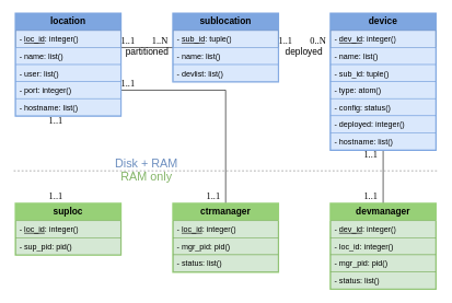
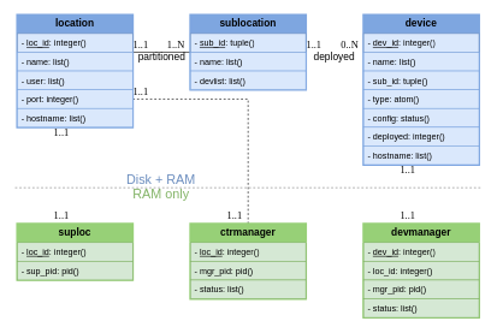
- <mxCell id="4" value="" style="endArrow=none;html=1;fontFamily=Verdana;fontSize=14;fillColor=#d5e8d4;strokeColor=#000000;exitX=0.5;exitY=0;exitDx=0;exitDy=0;labelBackgroundColor=default;fontColor=default;entryX=1;entryY=0.75;entryDx=0;entryDy=0;edgeStyle=orthogonalEdgeStyle;rounded=0;" edge="1" parent="1" source="41" target="20"><mxGeometry width="50" height="50" relative="1" as="geometry"><mxPoint x="113" y="320" as="sourcePoint" /><mxPoint x="113" y="186" as="targetPoint" /></mxGeometry></mxCell>
+ <mxCell id="4" value="" style="endArrow=none;html=1;fontFamily=Verdana;fontSize=14;fillColor=#d5e8d4;strokeColor=#000000;exitX=0.5;exitY=0;exitDx=0;exitDy=0;labelBackgroundColor=default;fontColor=default;entryX=1;entryY=0.75;entryDx=0;entryDy=0;edgeStyle=orthogonalEdgeStyle;rounded=0;dashed=1;" edge="1" parent="1" source="41" target="20"><mxGeometry width="50" height="50" relative="1" as="geometry"><mxPoint x="113" y="320" as="sourcePoint" /><mxPoint x="113" y="186" as="targetPoint" /></mxGeometry></mxCell>
- <mxCell id="5" value="" style="endArrow=none;html=1;fontFamily=Verdana;fontSize=14;fillColor=#d5e8d4;strokeColor=#000000;exitX=0.5;exitY=0;exitDx=0;exitDy=0;labelBackgroundColor=default;fontColor=default;entryX=0.5;entryY=1;entryDx=0;entryDy=0;" edge="1" parent="1" source="45" target="30"><mxGeometry width="50" height="50" relative="1" as="geometry"><mxPoint x="113" y="320" as="sourcePoint" /><mxPoint x="113" y="186" as="targetPoint" /></mxGeometry></mxCell>
